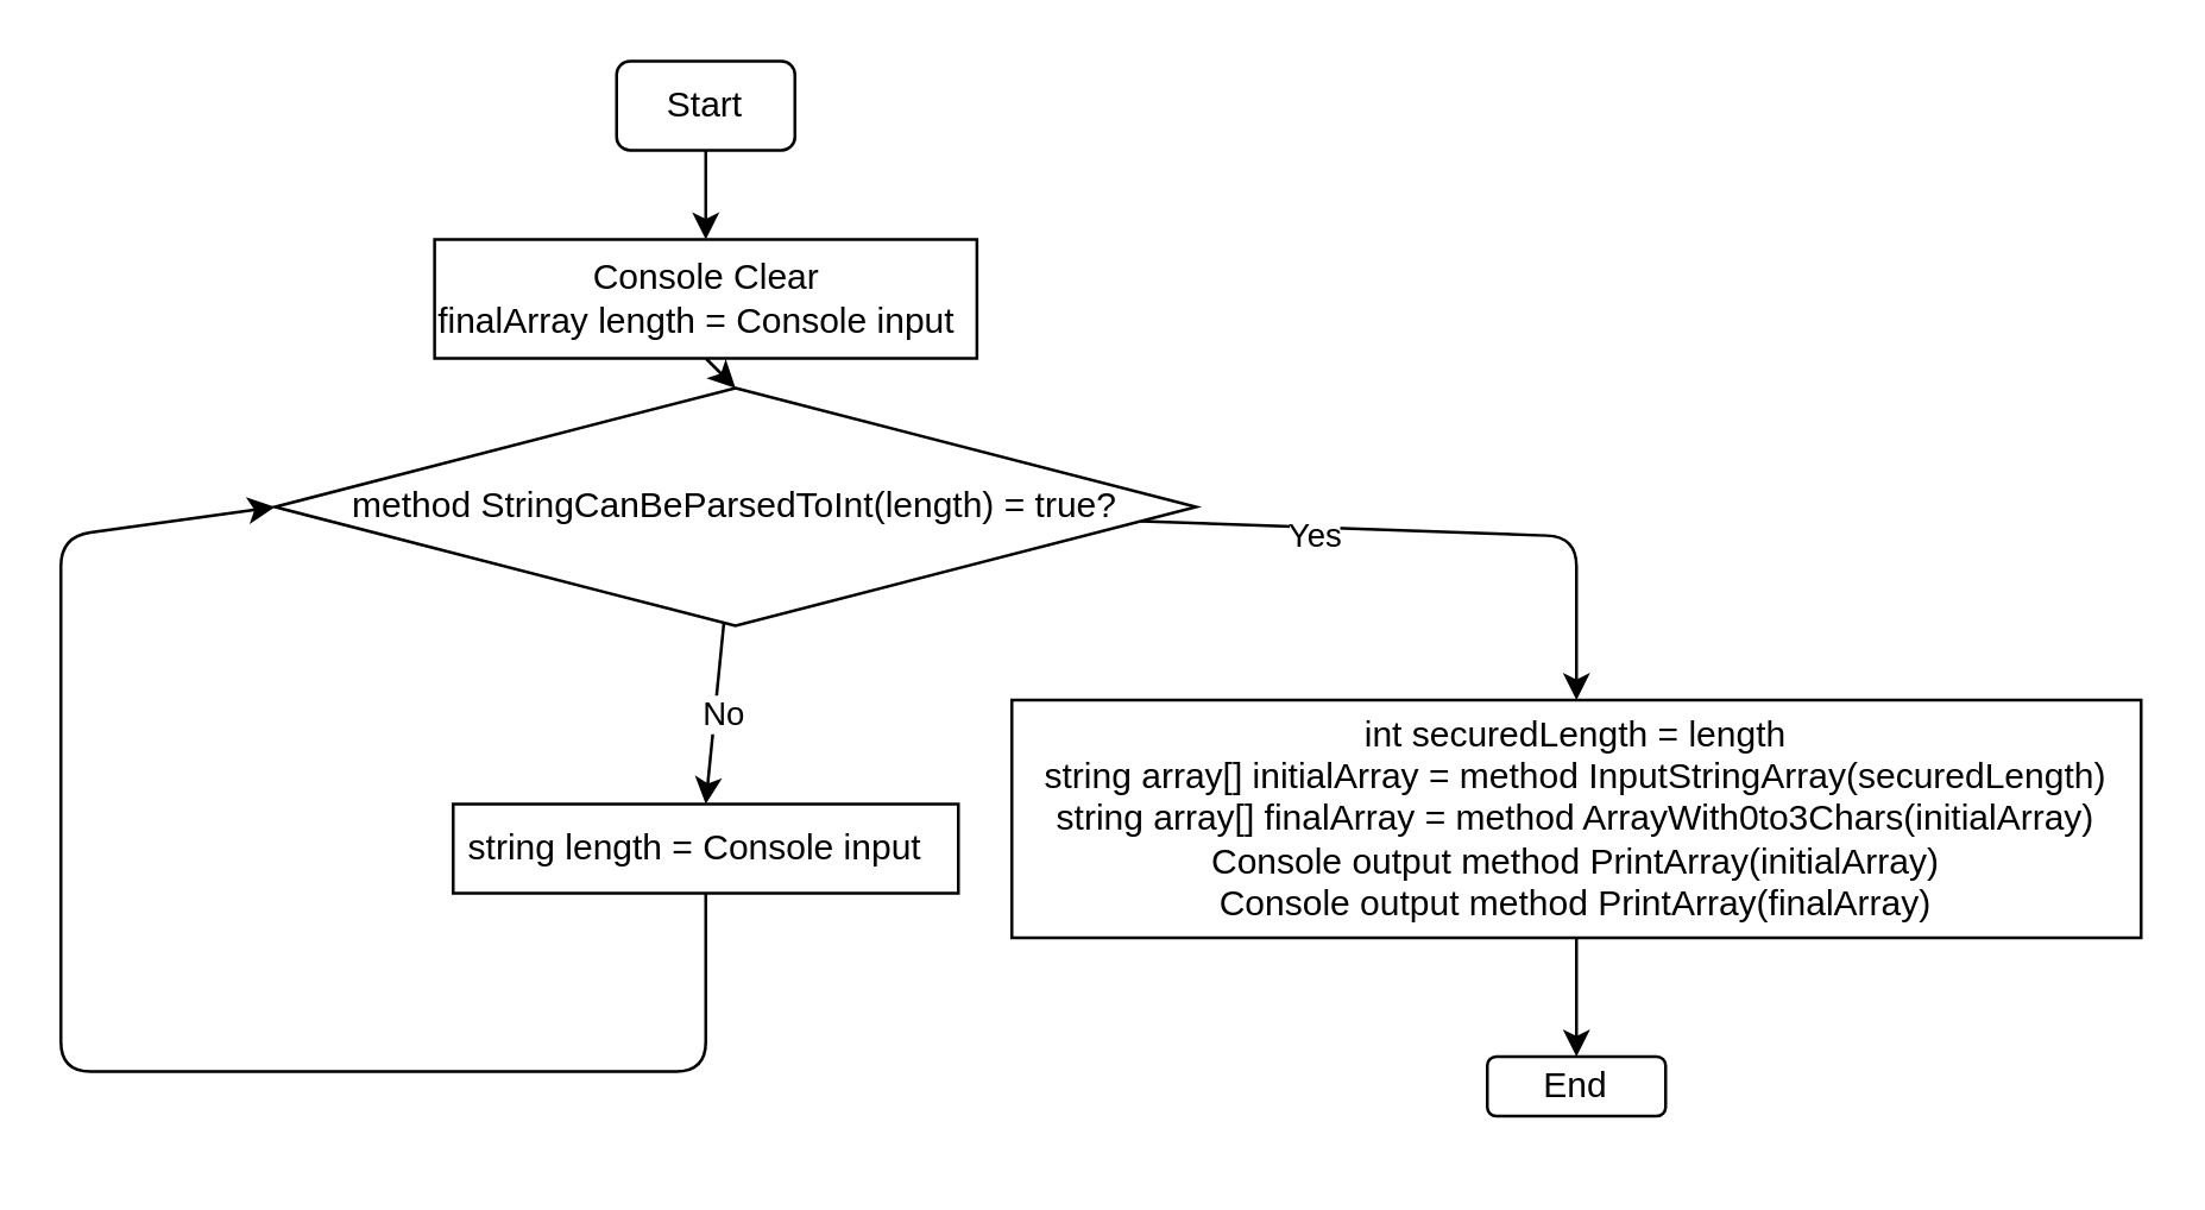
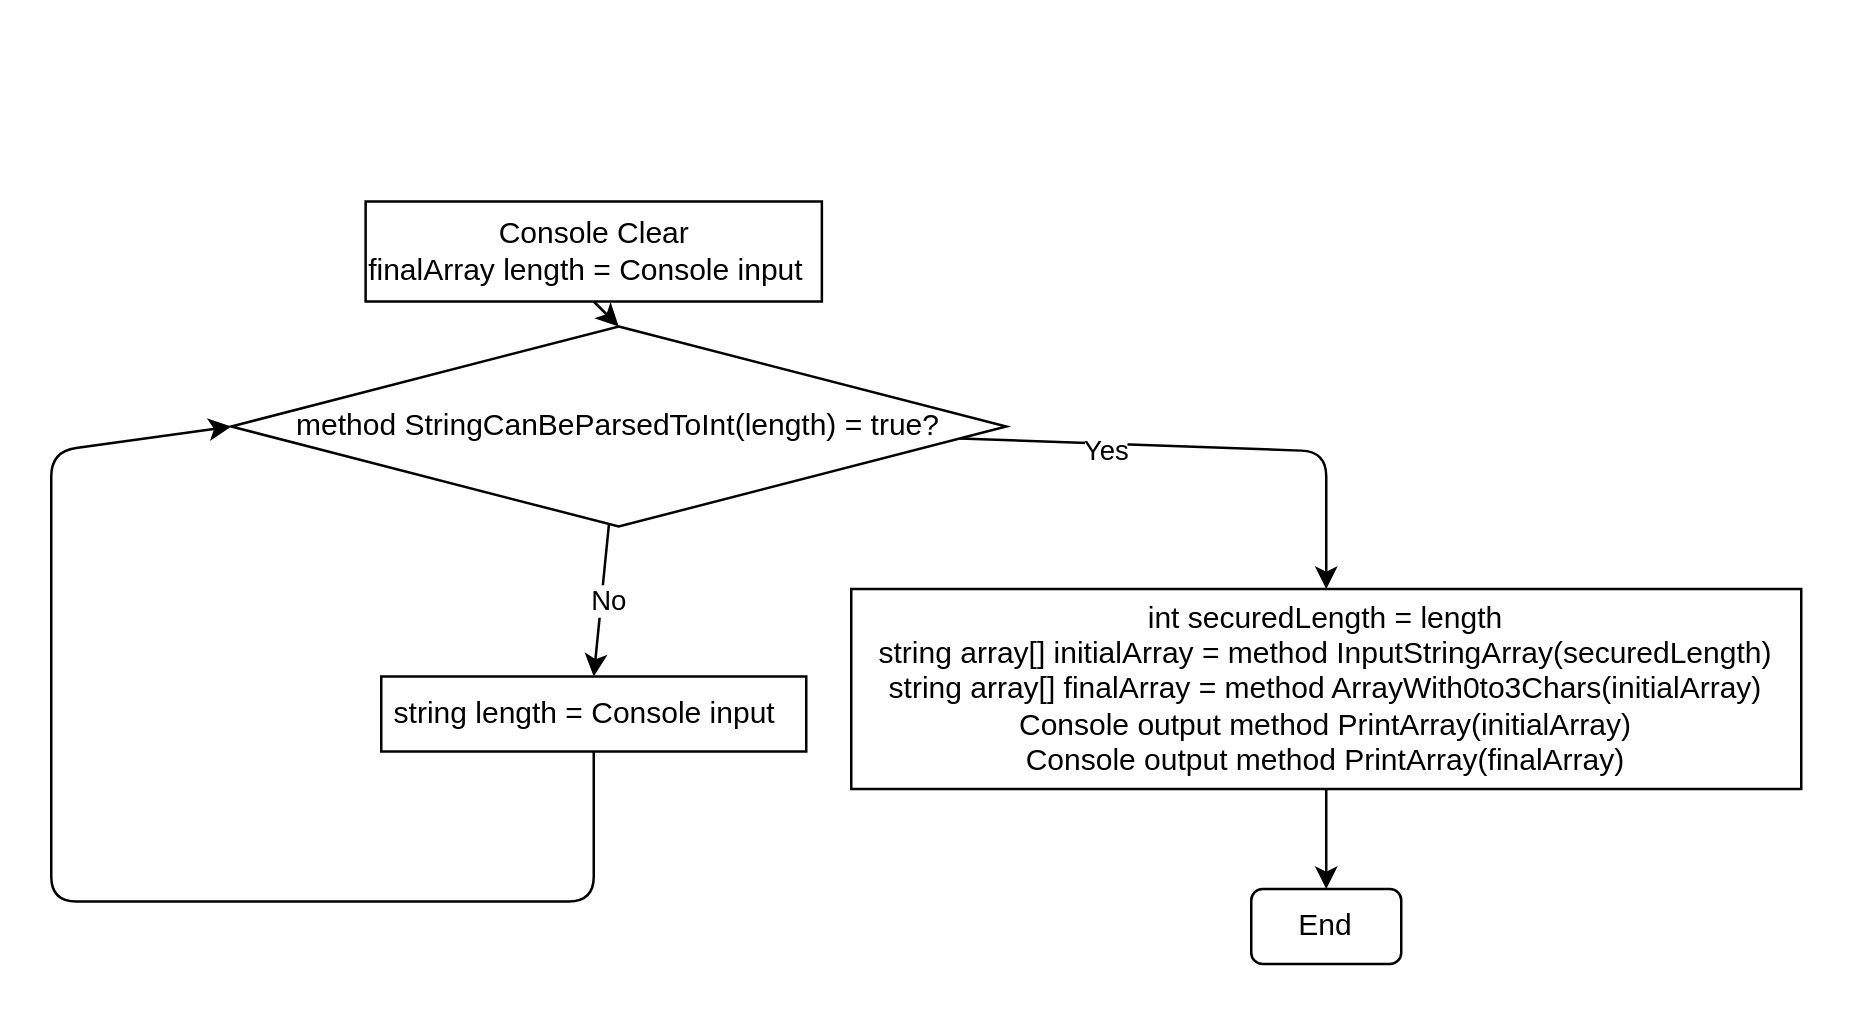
- <mxCell id="3" value="Start" style="rounded=1;whiteSpace=wrap;html=1;" parent="1" vertex="1"><mxGeometry x="207" y="20" width="60" height="30" as="geometry" /></mxCell>
- <mxCell id="2" style="edgeStyle=none;html=1;entryX=0.5;entryY=0;entryDx=0;entryDy=0;" parent="1" source="3" target="5" edge="1"><mxGeometry relative="1" as="geometry" /></mxCell>
- <mxCell id="6" value="End" style="rounded=1;whiteSpace=wrap;html=1;" parent="1" vertex="1"><mxGeometry x="500" y="355" width="60" height="20" as="geometry" /></mxCell>
+ <mxCell id="6" value="End" style="rounded=1;whiteSpace=wrap;html=1;" parent="1" vertex="1"><mxGeometry x="500" y="355" width="60" height="30" as="geometry" /></mxCell>
